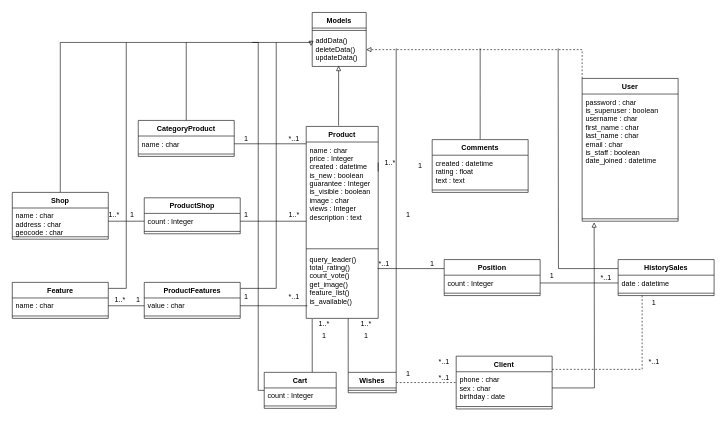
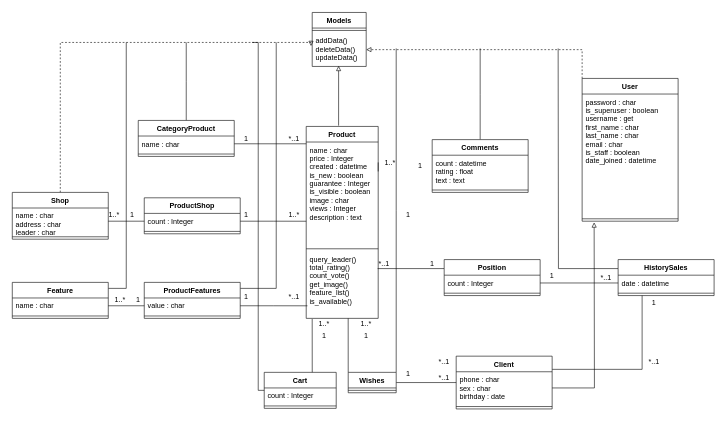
- <mxCell id="10" style="edgeStyle=orthogonalEdgeStyle;rounded=0;orthogonalLoop=1;jettySize=auto;html=1;entryX=-0.022;entryY=0.393;entryDx=0;entryDy=0;entryPerimeter=0;endArrow=block;endFill=0;" edge="1" parent="1" source="11" target="4"><mxGeometry relative="1" as="geometry"><Array as="points"><mxPoint x="100" y="70" /><mxPoint x="518" y="70" /></Array></mxGeometry></mxCell>
+ <mxCell id="10" style="edgeStyle=orthogonalEdgeStyle;rounded=0;orthogonalLoop=1;jettySize=auto;html=1;entryX=-0.022;entryY=0.393;entryDx=0;entryDy=0;entryPerimeter=0;endArrow=block;endFill=0;dashed=1;" edge="1" parent="1" source="11" target="4"><mxGeometry relative="1" as="geometry"><Array as="points"><mxPoint x="100" y="70" /><mxPoint x="518" y="70" /></Array></mxGeometry></mxCell>
- <mxCell id="58" value="password : char&#10;is_superuser : boolean&#10;username : char&#10;first_name : char&#10;last_name : char&#10;email : char&#10;is_staff : boolean&#10;date_joined : datetime" style="text;strokeColor=none;fillColor=none;align=left;verticalAlign=top;spacingLeft=4;spacingRight=4;overflow=hidden;rotatable=0;points=[[0,0.5],[1,0.5]];portConstraint=eastwest;" vertex="1" parent="57"><mxGeometry y="26" width="160" height="204" as="geometry" /></mxCell>
+ <mxCell id="58" value="password : char&#10;is_superuser : boolean&#10;username : get&#10;first_name : char&#10;last_name : char&#10;email : char&#10;is_staff : boolean&#10;date_joined : datetime" style="text;strokeColor=none;fillColor=none;align=left;verticalAlign=top;spacingLeft=4;spacingRight=4;overflow=hidden;rotatable=0;points=[[0,0.5],[1,0.5]];portConstraint=eastwest;" vertex="1" parent="57"><mxGeometry y="26" width="160" height="204" as="geometry" /></mxCell>
- <mxCell id="62" value="created : datetime&#10;rating : float&#10;text : text" style="text;strokeColor=none;fillColor=none;align=left;verticalAlign=top;spacingLeft=4;spacingRight=4;overflow=hidden;rotatable=0;points=[[0,0.5],[1,0.5]];portConstraint=eastwest;" vertex="1" parent="61"><mxGeometry y="26" width="160" height="54" as="geometry" /></mxCell>
+ <mxCell id="62" value="count : datetime&#10;rating : float&#10;text : text" style="text;strokeColor=none;fillColor=none;align=left;verticalAlign=top;spacingLeft=4;spacingRight=4;overflow=hidden;rotatable=0;points=[[0,0.5],[1,0.5]];portConstraint=eastwest;" vertex="1" parent="61"><mxGeometry y="26" width="160" height="54" as="geometry" /></mxCell>
- <mxCell id="12" value="name : char&#10;address : char&#10;geocode : char" style="text;strokeColor=none;fillColor=none;align=left;verticalAlign=top;spacingLeft=4;spacingRight=4;overflow=hidden;rotatable=0;points=[[0,0.5],[1,0.5]];portConstraint=eastwest;" vertex="1" parent="11"><mxGeometry y="26" width="160" height="44" as="geometry" /></mxCell>
+ <mxCell id="12" value="name : char&#10;address : char&#10;leader : char" style="text;strokeColor=none;fillColor=none;align=left;verticalAlign=top;spacingLeft=4;spacingRight=4;overflow=hidden;rotatable=0;points=[[0,0.5],[1,0.5]];portConstraint=eastwest;" vertex="1" parent="11"><mxGeometry y="26" width="160" height="44" as="geometry" /></mxCell>
- <mxCell id="43" style="edgeStyle=orthogonalEdgeStyle;rounded=0;orthogonalLoop=1;jettySize=auto;html=1;exitX=1;exitY=0.25;exitDx=0;exitDy=0;entryX=0.25;entryY=1;entryDx=0;entryDy=0;endArrow=none;endFill=0;dashed=1;" edge="1" parent="1" source="44" target="52"><mxGeometry relative="1" as="geometry" /></mxCell>
+ <mxCell id="43" style="edgeStyle=orthogonalEdgeStyle;rounded=0;orthogonalLoop=1;jettySize=auto;html=1;exitX=1;exitY=0.25;exitDx=0;exitDy=0;entryX=0.25;entryY=1;entryDx=0;entryDy=0;endArrow=none;endFill=0;" edge="1" parent="1" source="44" target="52"><mxGeometry relative="1" as="geometry" /></mxCell>
- <mxCell id="38" style="edgeStyle=orthogonalEdgeStyle;rounded=0;orthogonalLoop=1;jettySize=auto;html=1;entryX=0;entryY=0.5;entryDx=0;entryDy=0;endArrow=none;endFill=0;dashed=1;" edge="1" parent="1" source="41" target="44"><mxGeometry relative="1" as="geometry" /></mxCell>
+ <mxCell id="38" style="edgeStyle=orthogonalEdgeStyle;rounded=0;orthogonalLoop=1;jettySize=auto;html=1;entryX=0;entryY=0.5;entryDx=0;entryDy=0;endArrow=none;endFill=0;" edge="1" parent="1" source="41" target="44"><mxGeometry relative="1" as="geometry" /></mxCell>
